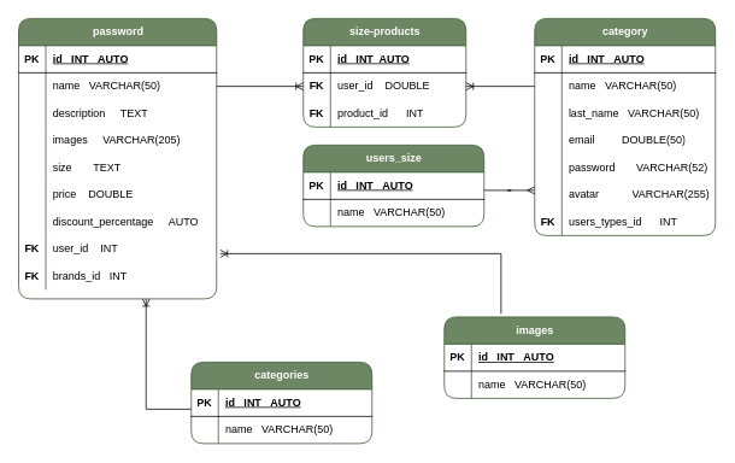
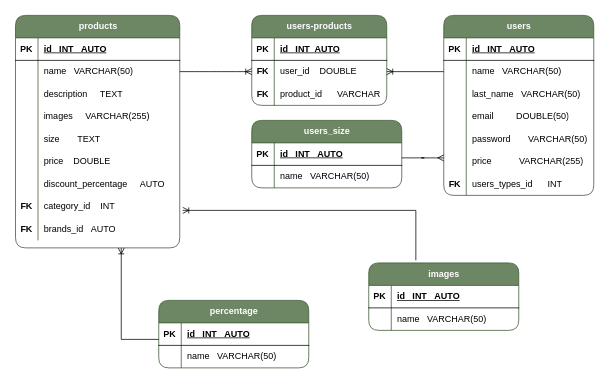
- <mxCell id="2" value="password" style="shape=table;startSize=30;container=1;collapsible=1;childLayout=tableLayout;fixedRows=1;rowLines=0;fontStyle=1;align=center;resizeLast=1;html=1;fillColor=#6d8764;strokeColor=#3A5431;fontColor=#ffffff;rounded=1;" parent="1" vertex="1"><mxGeometry x="20" y="20" width="219" height="310" as="geometry" /></mxCell>
+ <mxCell id="2" value="products" style="shape=table;startSize=30;container=1;collapsible=1;childLayout=tableLayout;fixedRows=1;rowLines=0;fontStyle=1;align=center;resizeLast=1;html=1;fillColor=#6d8764;strokeColor=#3A5431;fontColor=#ffffff;rounded=1;" parent="1" vertex="1"><mxGeometry x="20" y="20" width="219" height="310" as="geometry" /></mxCell>
- <mxCell id="52" value="size-products" style="shape=table;startSize=30;container=1;collapsible=1;childLayout=tableLayout;fixedRows=1;rowLines=0;fontStyle=1;align=center;resizeLast=1;html=1;fillColor=#6d8764;strokeColor=#3A5431;fontColor=#ffffff;rounded=1;" parent="1" vertex="1"><mxGeometry x="335" y="20" width="180" height="120" as="geometry"><mxRectangle x="340" y="80" width="130" height="30" as="alternateBounds" /></mxGeometry></mxCell>
+ <mxCell id="52" value="users-products" style="shape=table;startSize=30;container=1;collapsible=1;childLayout=tableLayout;fixedRows=1;rowLines=0;fontStyle=1;align=center;resizeLast=1;html=1;fillColor=#6d8764;strokeColor=#3A5431;fontColor=#ffffff;rounded=1;" parent="1" vertex="1"><mxGeometry x="335" y="20" width="180" height="120" as="geometry"><mxRectangle x="340" y="80" width="130" height="30" as="alternateBounds" /></mxGeometry></mxCell>
- <mxCell id="30" value="category" style="shape=table;startSize=30;container=1;collapsible=1;childLayout=tableLayout;fixedRows=1;rowLines=0;fontStyle=1;align=center;resizeLast=1;html=1;fillColor=#6d8764;strokeColor=#3A5431;fontColor=#ffffff;rounded=1;" parent="1" vertex="1"><mxGeometry x="591" y="20" width="200" height="240" as="geometry" /></mxCell>
+ <mxCell id="30" value="users" style="shape=table;startSize=30;container=1;collapsible=1;childLayout=tableLayout;fixedRows=1;rowLines=0;fontStyle=1;align=center;resizeLast=1;html=1;fillColor=#6d8764;strokeColor=#3A5431;fontColor=#ffffff;rounded=1;" parent="1" vertex="1"><mxGeometry x="591" y="20" width="200" height="240" as="geometry" /></mxCell>
- <mxCell id="61" value="product_id&amp;nbsp; &amp;nbsp; &amp;nbsp; INT" style="shape=partialRectangle;connectable=0;fillColor=none;top=0;left=0;bottom=0;right=0;align=left;spacingLeft=6;overflow=hidden;whiteSpace=wrap;html=1;rounded=1;" parent="59" vertex="1"><mxGeometry x="30" width="150" height="30" as="geometry"><mxRectangle width="150" height="30" as="alternateBounds" /></mxGeometry></mxCell>
+ <mxCell id="61" value="product_id&amp;nbsp; &amp;nbsp; &amp;nbsp; VARCHAR" style="shape=partialRectangle;connectable=0;fillColor=none;top=0;left=0;bottom=0;right=0;align=left;spacingLeft=6;overflow=hidden;whiteSpace=wrap;html=1;rounded=1;" parent="59" vertex="1"><mxGeometry x="30" width="150" height="30" as="geometry"><mxRectangle width="150" height="30" as="alternateBounds" /></mxGeometry></mxCell>
- <mxCell id="14" value="images&amp;nbsp; &amp;nbsp; &amp;nbsp;VARCHAR(205)" style="shape=partialRectangle;connectable=0;fillColor=none;top=0;left=0;bottom=0;right=0;align=left;spacingLeft=6;overflow=hidden;whiteSpace=wrap;html=1;rounded=1;" parent="12" vertex="1"><mxGeometry x="30" width="189" height="30" as="geometry"><mxRectangle width="189" height="30" as="alternateBounds" /></mxGeometry></mxCell>
+ <mxCell id="14" value="images&amp;nbsp; &amp;nbsp; &amp;nbsp;VARCHAR(255)" style="shape=partialRectangle;connectable=0;fillColor=none;top=0;left=0;bottom=0;right=0;align=left;spacingLeft=6;overflow=hidden;whiteSpace=wrap;html=1;rounded=1;" parent="12" vertex="1"><mxGeometry x="30" width="189" height="30" as="geometry"><mxRectangle width="189" height="30" as="alternateBounds" /></mxGeometry></mxCell>
- <mxCell id="45" value="password&amp;nbsp; &amp;nbsp; &amp;nbsp; &amp;nbsp;VARCHAR(52)" style="shape=partialRectangle;connectable=0;fillColor=none;top=0;left=0;bottom=0;right=0;align=left;spacingLeft=6;overflow=hidden;whiteSpace=wrap;html=1;rounded=1;" parent="43" vertex="1"><mxGeometry x="30" width="170" height="30" as="geometry"><mxRectangle width="170" height="30" as="alternateBounds" /></mxGeometry></mxCell>
+ <mxCell id="45" value="password&amp;nbsp; &amp;nbsp; &amp;nbsp; &amp;nbsp;VARCHAR(50)" style="shape=partialRectangle;connectable=0;fillColor=none;top=0;left=0;bottom=0;right=0;align=left;spacingLeft=6;overflow=hidden;whiteSpace=wrap;html=1;rounded=1;" parent="43" vertex="1"><mxGeometry x="30" width="170" height="30" as="geometry"><mxRectangle width="170" height="30" as="alternateBounds" /></mxGeometry></mxCell>
- <mxCell id="48" value="avatar&amp;nbsp; &amp;nbsp; &amp;nbsp; &amp;nbsp; &amp;nbsp; &amp;nbsp;VARCHAR(255)" style="shape=partialRectangle;connectable=0;fillColor=none;top=0;left=0;bottom=0;right=0;align=left;spacingLeft=6;overflow=hidden;whiteSpace=wrap;html=1;rounded=1;" parent="46" vertex="1"><mxGeometry x="30" width="170" height="30" as="geometry"><mxRectangle width="170" height="30" as="alternateBounds" /></mxGeometry></mxCell>
+ <mxCell id="48" value="price&amp;nbsp; &amp;nbsp; &amp;nbsp; &amp;nbsp; &amp;nbsp; &amp;nbsp;VARCHAR(255)" style="shape=partialRectangle;connectable=0;fillColor=none;top=0;left=0;bottom=0;right=0;align=left;spacingLeft=6;overflow=hidden;whiteSpace=wrap;html=1;rounded=1;" parent="46" vertex="1"><mxGeometry x="30" width="170" height="30" as="geometry"><mxRectangle width="170" height="30" as="alternateBounds" /></mxGeometry></mxCell>
- <mxCell id="26" value="user_id&amp;nbsp; &amp;nbsp; INT" style="shape=partialRectangle;connectable=0;fillColor=none;top=0;left=0;bottom=0;right=0;align=left;spacingLeft=6;overflow=hidden;whiteSpace=wrap;html=1;rounded=1;" parent="24" vertex="1"><mxGeometry x="30" width="189" height="30" as="geometry"><mxRectangle width="189" height="30" as="alternateBounds" /></mxGeometry></mxCell>
+ <mxCell id="26" value="category_id&amp;nbsp; &amp;nbsp; INT" style="shape=partialRectangle;connectable=0;fillColor=none;top=0;left=0;bottom=0;right=0;align=left;spacingLeft=6;overflow=hidden;whiteSpace=wrap;html=1;rounded=1;" parent="24" vertex="1"><mxGeometry x="30" width="189" height="30" as="geometry"><mxRectangle width="189" height="30" as="alternateBounds" /></mxGeometry></mxCell>
- <mxCell id="29" value="brands_id&amp;nbsp; &amp;nbsp;INT" style="shape=partialRectangle;connectable=0;fillColor=none;top=0;left=0;bottom=0;right=0;align=left;spacingLeft=6;overflow=hidden;whiteSpace=wrap;html=1;rounded=1;" parent="27" vertex="1"><mxGeometry x="30" width="189" height="30" as="geometry"><mxRectangle width="189" height="30" as="alternateBounds" /></mxGeometry></mxCell>
+ <mxCell id="29" value="brands_id&amp;nbsp; &amp;nbsp;AUTO" style="shape=partialRectangle;connectable=0;fillColor=none;top=0;left=0;bottom=0;right=0;align=left;spacingLeft=6;overflow=hidden;whiteSpace=wrap;html=1;rounded=1;" parent="27" vertex="1"><mxGeometry x="30" width="189" height="30" as="geometry"><mxRectangle width="189" height="30" as="alternateBounds" /></mxGeometry></mxCell>
- <mxCell id="63" value="categories" style="shape=table;startSize=30;container=1;collapsible=1;childLayout=tableLayout;fixedRows=1;rowLines=0;fontStyle=1;align=center;resizeLast=1;html=1;fillColor=#6d8764;strokeColor=#3A5431;fontColor=#ffffff;rounded=1;" parent="1" vertex="1"><mxGeometry x="211" y="400" width="200" height="90" as="geometry" /></mxCell>
+ <mxCell id="63" value="percentage" style="shape=table;startSize=30;container=1;collapsible=1;childLayout=tableLayout;fixedRows=1;rowLines=0;fontStyle=1;align=center;resizeLast=1;html=1;fillColor=#6d8764;strokeColor=#3A5431;fontColor=#ffffff;rounded=1;" parent="1" vertex="1"><mxGeometry x="211" y="400" width="200" height="90" as="geometry" /></mxCell>
